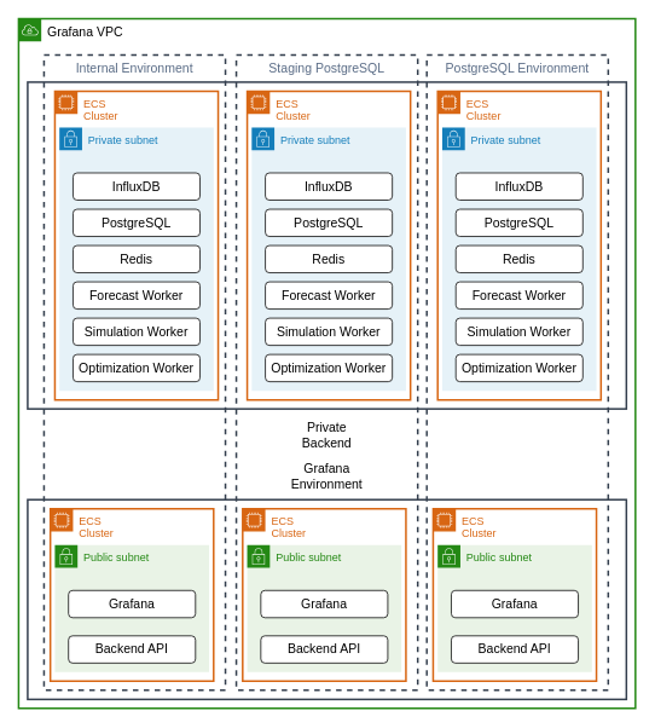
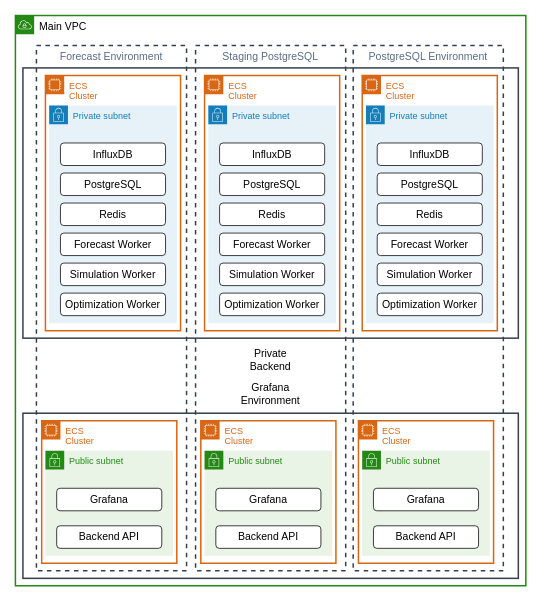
- <mxCell id="2" value="&lt;font color=&quot;#000000&quot; style=&quot;font-size: 14px&quot;&gt;Grafana VPC&lt;/font&gt;" style="points=[[0,0],[0.25,0],[0.5,0],[0.75,0],[1,0],[1,0.25],[1,0.5],[1,0.75],[1,1],[0.75,1],[0.5,1],[0.25,1],[0,1],[0,0.75],[0,0.5],[0,0.25]];outlineConnect=0;gradientColor=none;html=1;whiteSpace=wrap;fontSize=12;fontStyle=0;container=1;pointerEvents=0;collapsible=0;recursiveResize=0;shape=mxgraph.aws4.group;grIcon=mxgraph.aws4.group_vpc;strokeColor=#248814;fillColor=none;verticalAlign=top;align=left;spacingLeft=30;fontColor=#AAB7B8;dashed=0;strokeWidth=2;" parent="1" vertex="1"><mxGeometry x="20" y="20" width="680" height="760" as="geometry" /></mxCell>
+ <mxCell id="2" value="&lt;font color=&quot;#000000&quot; style=&quot;font-size: 14px&quot;&gt;Main VPC&lt;/font&gt;" style="points=[[0,0],[0.25,0],[0.5,0],[0.75,0],[1,0],[1,0.25],[1,0.5],[1,0.75],[1,1],[0.75,1],[0.5,1],[0.25,1],[0,1],[0,0.75],[0,0.5],[0,0.25]];outlineConnect=0;gradientColor=none;html=1;whiteSpace=wrap;fontSize=12;fontStyle=0;container=1;pointerEvents=0;collapsible=0;recursiveResize=0;shape=mxgraph.aws4.group;grIcon=mxgraph.aws4.group_vpc;strokeColor=#248814;fillColor=none;verticalAlign=top;align=left;spacingLeft=30;fontColor=#AAB7B8;dashed=0;strokeWidth=2;" parent="1" vertex="1"><mxGeometry x="20" y="20" width="680" height="760" as="geometry" /></mxCell>
- <mxCell id="5" value="Internal Environment" style="fillColor=none;strokeColor=#35404F;dashed=1;verticalAlign=top;fontStyle=0;fontColor=#5A6C86;fontSize=14;strokeWidth=2;" parent="2" vertex="1"><mxGeometry x="28" y="40" width="200" height="700" as="geometry" /></mxCell>
+ <mxCell id="5" value="Forecast Environment" style="fillColor=none;strokeColor=#35404F;dashed=1;verticalAlign=top;fontStyle=0;fontColor=#5A6C86;fontSize=14;strokeWidth=2;" parent="2" vertex="1"><mxGeometry x="28" y="40" width="200" height="700" as="geometry" /></mxCell>
